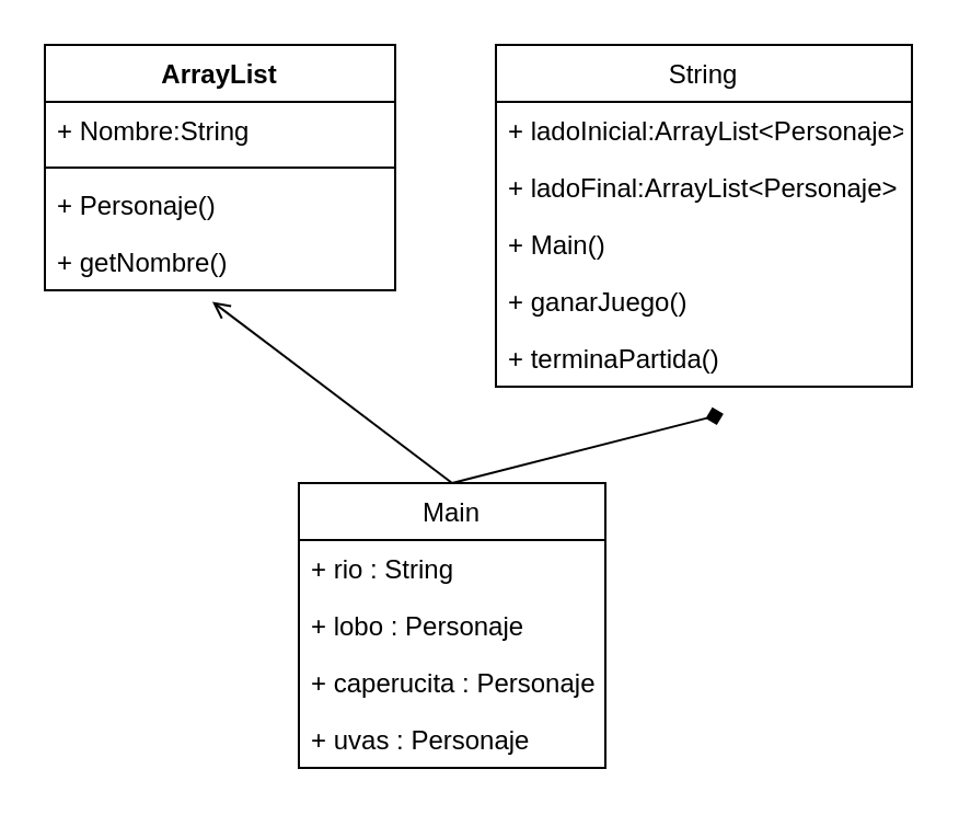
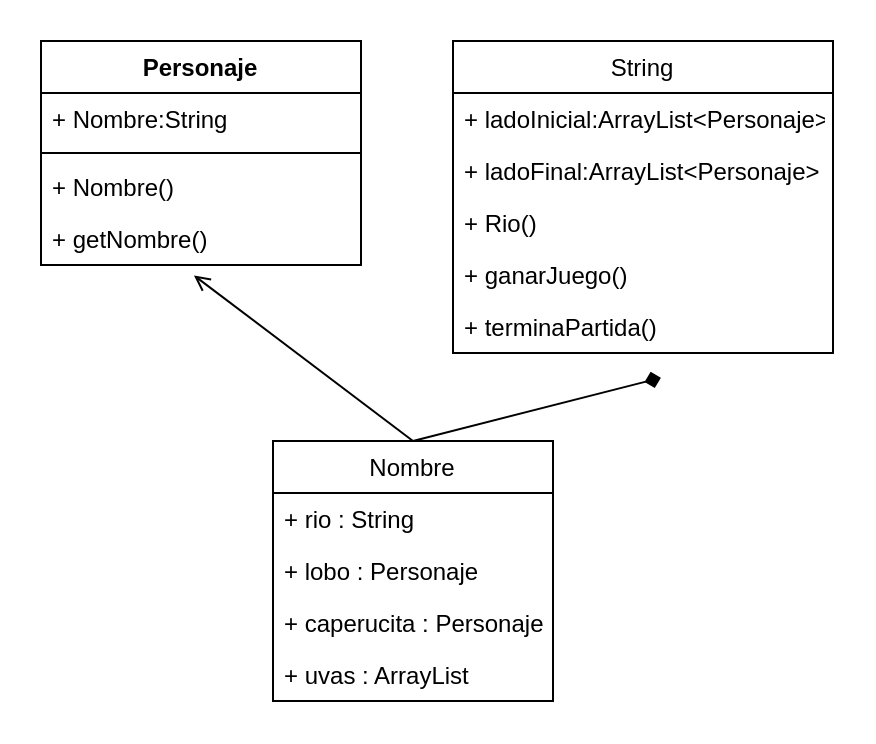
- <mxCell id="2" value="ArrayList" style="swimlane;fontStyle=1;align=center;verticalAlign=top;childLayout=stackLayout;horizontal=1;startSize=26;horizontalStack=0;resizeParent=1;resizeParentMax=0;resizeLast=0;collapsible=1;marginBottom=0;" parent="1" vertex="1"><mxGeometry x="20" y="20" width="160" height="112" as="geometry" /></mxCell>
+ <mxCell id="2" value="Personaje" style="swimlane;fontStyle=1;align=center;verticalAlign=top;childLayout=stackLayout;horizontal=1;startSize=26;horizontalStack=0;resizeParent=1;resizeParentMax=0;resizeLast=0;collapsible=1;marginBottom=0;" parent="1" vertex="1"><mxGeometry x="20" y="20" width="160" height="112" as="geometry" /></mxCell>
- <mxCell id="5" value="+ Personaje()" style="text;strokeColor=none;fillColor=none;align=left;verticalAlign=top;spacingLeft=4;spacingRight=4;overflow=hidden;rotatable=0;points=[[0,0.5],[1,0.5]];portConstraint=eastwest;" parent="2" vertex="1"><mxGeometry y="60" width="160" height="26" as="geometry" /></mxCell>
+ <mxCell id="5" value="+ Nombre()" style="text;strokeColor=none;fillColor=none;align=left;verticalAlign=top;spacingLeft=4;spacingRight=4;overflow=hidden;rotatable=0;points=[[0,0.5],[1,0.5]];portConstraint=eastwest;" parent="2" vertex="1"><mxGeometry y="60" width="160" height="26" as="geometry" /></mxCell>
- <mxCell id="10" value="+ Main()" style="text;strokeColor=none;fillColor=none;align=left;verticalAlign=top;spacingLeft=4;spacingRight=4;overflow=hidden;rotatable=0;points=[[0,0.5],[1,0.5]];portConstraint=eastwest;" vertex="1" parent="7"><mxGeometry y="78" width="190" height="26" as="geometry" /></mxCell>
+ <mxCell id="10" value="+ Rio()" style="text;strokeColor=none;fillColor=none;align=left;verticalAlign=top;spacingLeft=4;spacingRight=4;overflow=hidden;rotatable=0;points=[[0,0.5],[1,0.5]];portConstraint=eastwest;" vertex="1" parent="7"><mxGeometry y="78" width="190" height="26" as="geometry" /></mxCell>
- <mxCell id="13" value="Main" style="swimlane;fontStyle=0;childLayout=stackLayout;horizontal=1;startSize=26;fillColor=none;horizontalStack=0;resizeParent=1;resizeParentMax=0;resizeLast=0;collapsible=1;marginBottom=0;" parent="1" vertex="1"><mxGeometry x="136" y="220" width="140" height="130" as="geometry" /></mxCell>
+ <mxCell id="13" value="Nombre" style="swimlane;fontStyle=0;childLayout=stackLayout;horizontal=1;startSize=26;fillColor=none;horizontalStack=0;resizeParent=1;resizeParentMax=0;resizeLast=0;collapsible=1;marginBottom=0;" parent="1" vertex="1"><mxGeometry x="136" y="220" width="140" height="130" as="geometry" /></mxCell>
- <mxCell id="17" value="+ uvas : Personaje" style="text;strokeColor=none;fillColor=none;align=left;verticalAlign=top;spacingLeft=4;spacingRight=4;overflow=hidden;rotatable=0;points=[[0,0.5],[1,0.5]];portConstraint=eastwest;" vertex="1" parent="13"><mxGeometry y="104" width="140" height="26" as="geometry" /></mxCell>
+ <mxCell id="17" value="+ uvas : ArrayList" style="text;strokeColor=none;fillColor=none;align=left;verticalAlign=top;spacingLeft=4;spacingRight=4;overflow=hidden;rotatable=0;points=[[0,0.5],[1,0.5]];portConstraint=eastwest;" vertex="1" parent="13"><mxGeometry y="104" width="140" height="26" as="geometry" /></mxCell>
